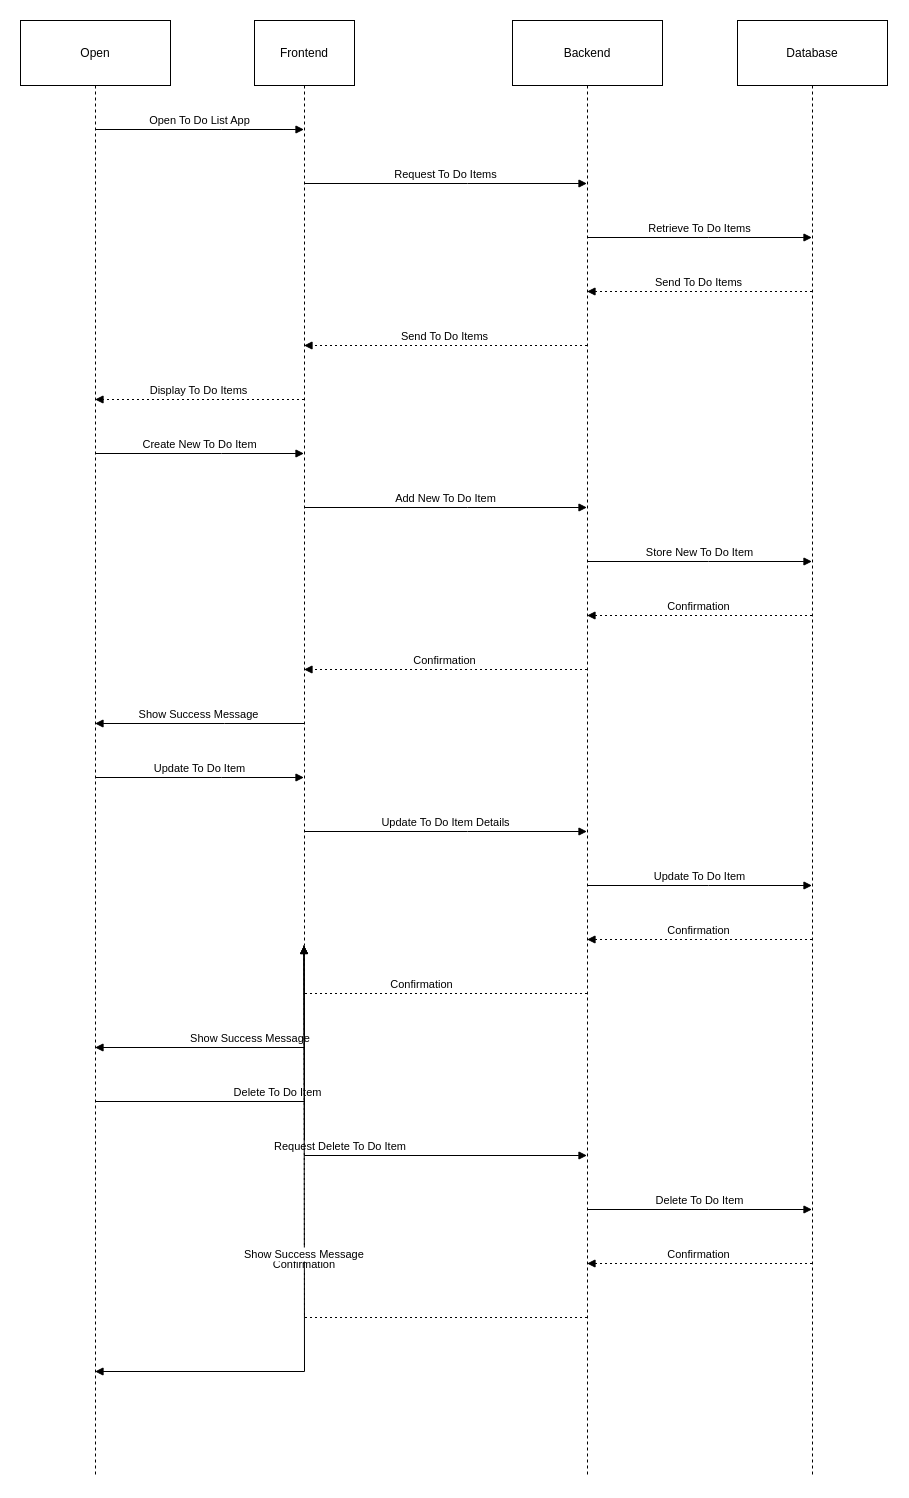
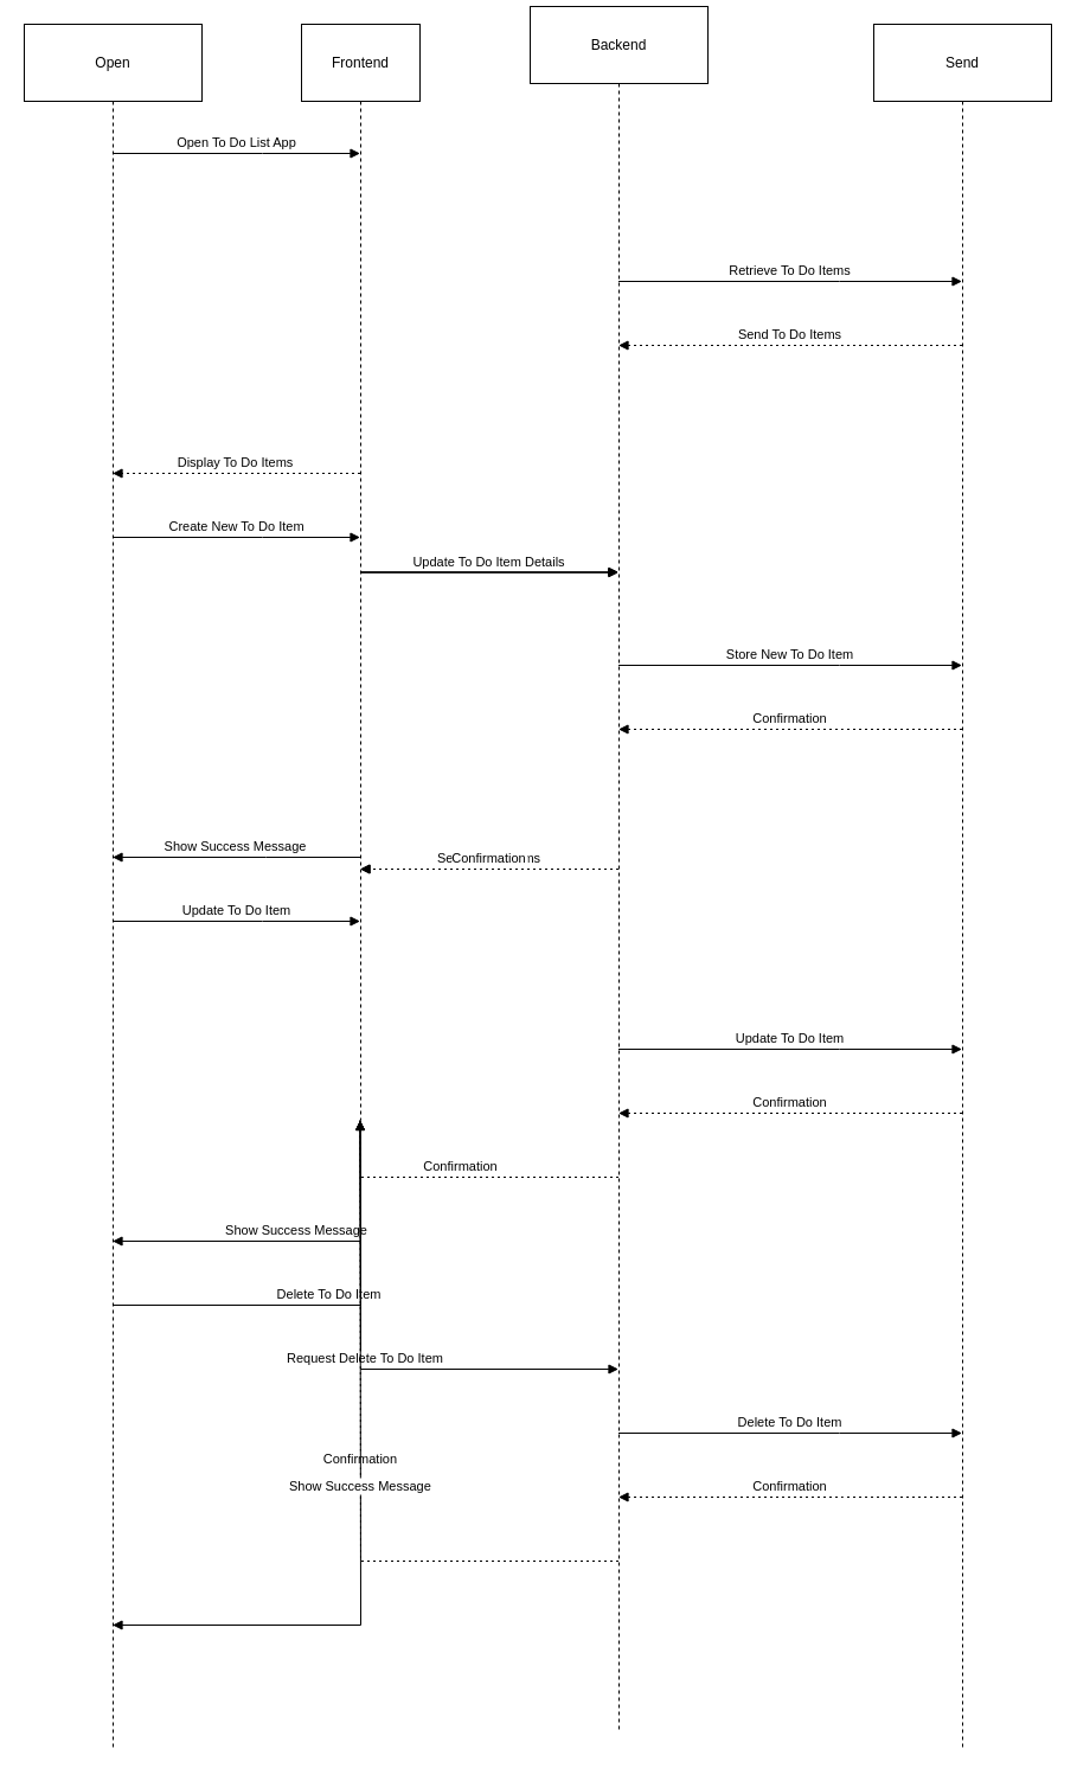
- <mxCell id="5" value="Database" style="shape=umlLifeline;perimeter=lifelinePerimeter;whiteSpace=wrap;container=1;dropTarget=0;collapsible=0;recursiveResize=0;outlineConnect=0;portConstraint=eastwest;newEdgeStyle={&quot;edgeStyle&quot;:&quot;elbowEdgeStyle&quot;,&quot;elbow&quot;:&quot;vertical&quot;,&quot;curved&quot;:0,&quot;rounded&quot;:0};size=65;" parent="1" vertex="1"><mxGeometry x="737" width="150" height="1456" as="geometry" y="20" /></mxCell>
+ <mxCell id="5" value="Send" style="shape=umlLifeline;perimeter=lifelinePerimeter;whiteSpace=wrap;container=1;dropTarget=0;collapsible=0;recursiveResize=0;outlineConnect=0;portConstraint=eastwest;newEdgeStyle={&quot;edgeStyle&quot;:&quot;elbowEdgeStyle&quot;,&quot;elbow&quot;:&quot;vertical&quot;,&quot;curved&quot;:0,&quot;rounded&quot;:0};size=65;" parent="1" vertex="1"><mxGeometry x="737" width="150" height="1456" as="geometry" y="20" /></mxCell>
- <mxCell id="4" value="Backend" style="shape=umlLifeline;perimeter=lifelinePerimeter;whiteSpace=wrap;container=1;dropTarget=0;collapsible=0;recursiveResize=0;outlineConnect=0;portConstraint=eastwest;newEdgeStyle={&quot;edgeStyle&quot;:&quot;elbowEdgeStyle&quot;,&quot;elbow&quot;:&quot;vertical&quot;,&quot;curved&quot;:0,&quot;rounded&quot;:0};size=65;" parent="1" vertex="1"><mxGeometry x="512" width="150" height="1456" as="geometry" y="20" /></mxCell>
+ <mxCell id="4" value="Backend" style="shape=umlLifeline;perimeter=lifelinePerimeter;whiteSpace=wrap;container=1;dropTarget=0;collapsible=0;recursiveResize=0;outlineConnect=0;portConstraint=eastwest;newEdgeStyle={&quot;edgeStyle&quot;:&quot;elbowEdgeStyle&quot;,&quot;elbow&quot;:&quot;vertical&quot;,&quot;curved&quot;:0,&quot;rounded&quot;:0};size=65;" parent="1" vertex="1"><mxGeometry x="447" y="5" width="150" height="1456" as="geometry" /></mxCell>
